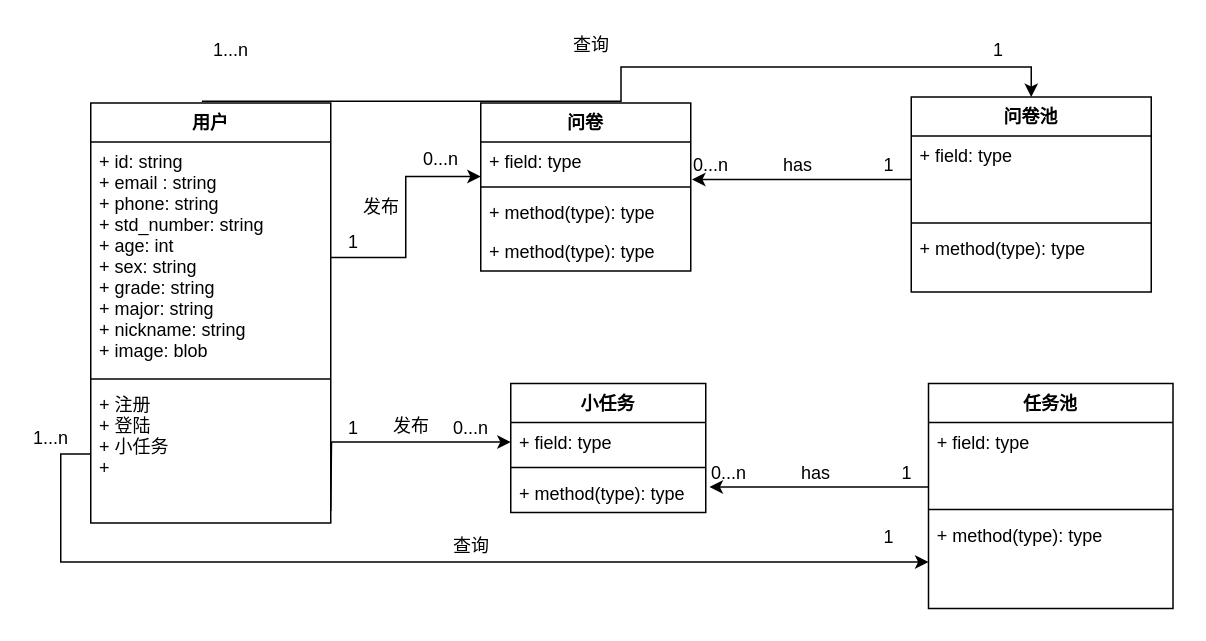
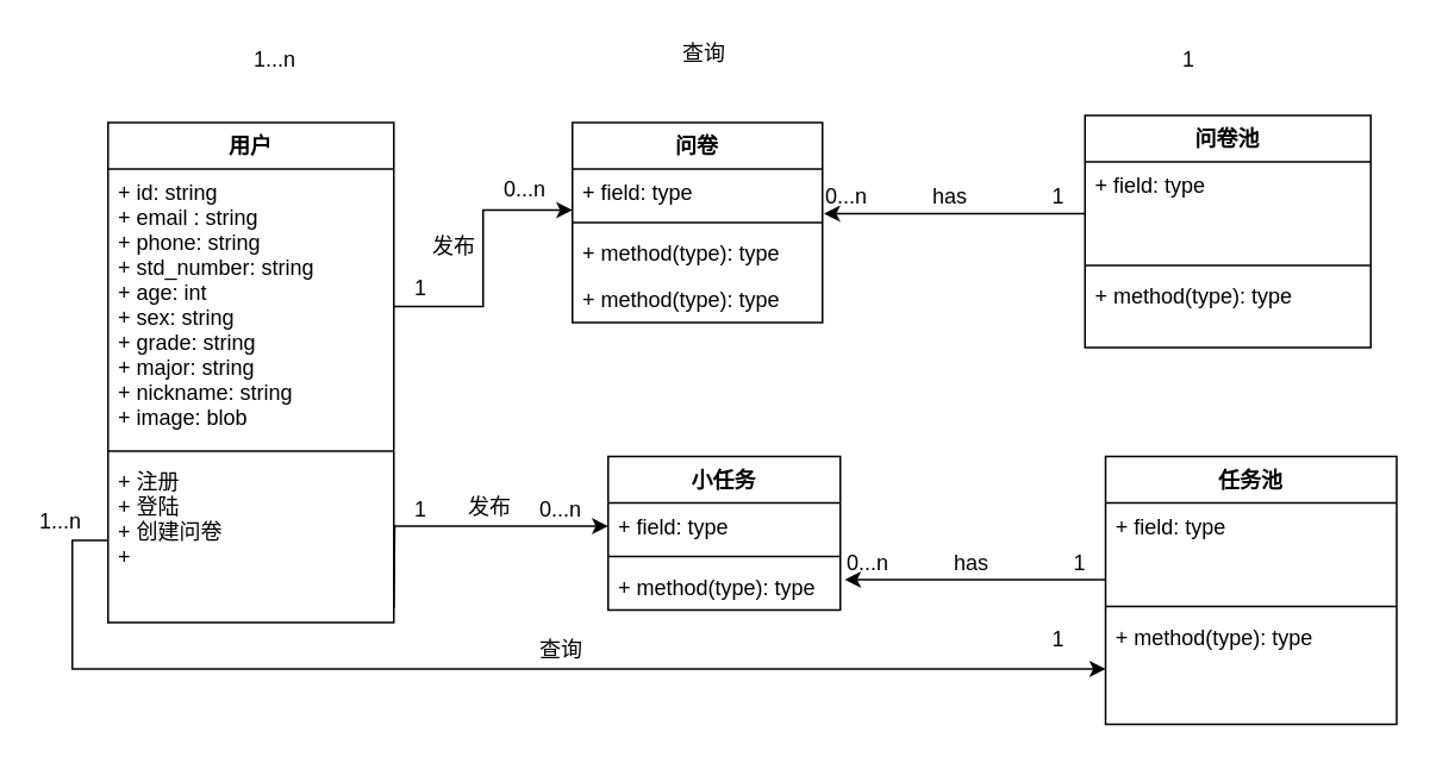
- <mxCell id="39" style="edgeStyle=orthogonalEdgeStyle;rounded=0;orthogonalLoop=1;jettySize=auto;html=1;exitX=0.463;exitY=-0.004;exitDx=0;exitDy=0;entryX=0.5;entryY=0;entryDx=0;entryDy=0;exitPerimeter=0;" edge="1" parent="1" source="2" target="15"><mxGeometry relative="1" as="geometry"><mxPoint x="240" y="53" as="sourcePoint" /><mxPoint x="340" y="-1" as="targetPoint" /></mxGeometry></mxCell>
- <mxCell id="5" value="+ 注册&#10;+ 登陆&#10;+ 小任务&#10;+ " style="text;strokeColor=none;fillColor=none;align=left;verticalAlign=top;spacingLeft=4;spacingRight=4;overflow=hidden;rotatable=0;points=[[0,0.5],[1,0.5]];portConstraint=eastwest;" parent="2" vertex="1"><mxGeometry y="188" width="160" height="92" as="geometry" /></mxCell>
+ <mxCell id="5" value="+ 注册&#10;+ 登陆&#10;+ 创建问卷&#10;+ " style="text;strokeColor=none;fillColor=none;align=left;verticalAlign=top;spacingLeft=4;spacingRight=4;overflow=hidden;rotatable=0;points=[[0,0.5],[1,0.5]];portConstraint=eastwest;" parent="2" vertex="1"><mxGeometry y="188" width="160" height="92" as="geometry" /></mxCell>
